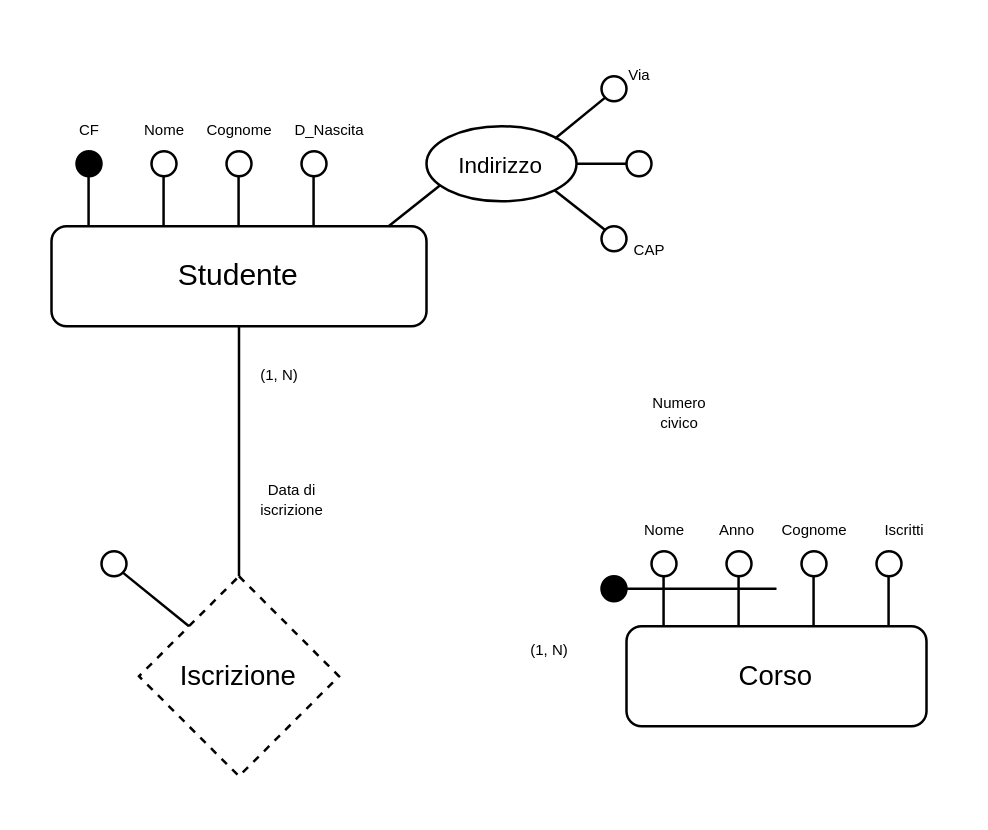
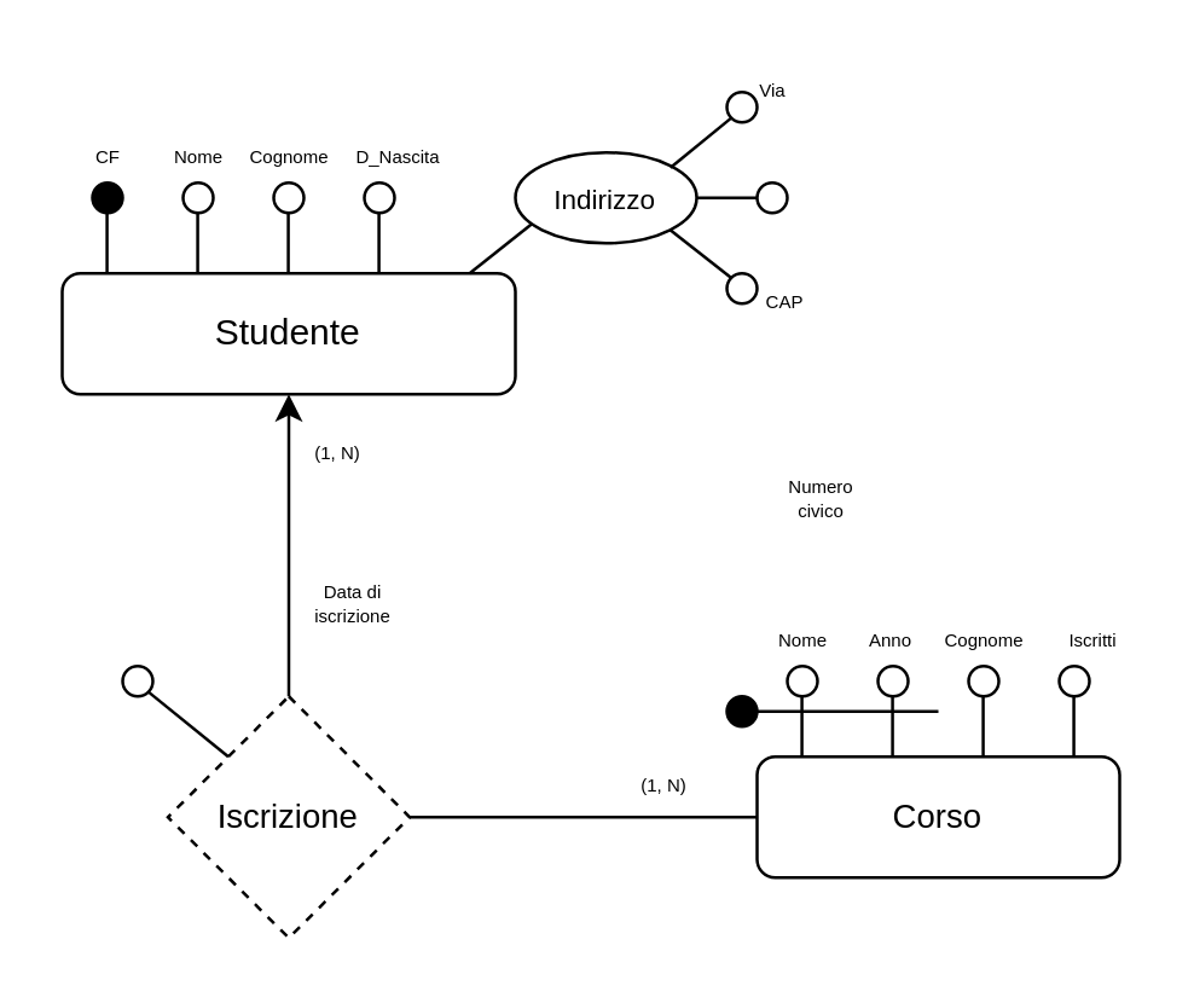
- <mxCell id="31" value="" style="endArrow=none;html=1;rounded=0;strokeColor=default;align=center;verticalAlign=middle;fontFamily=Helvetica;fontSize=11;fontColor=default;labelBackgroundColor=default;exitX=0.5;exitY=0;exitDx=0;exitDy=0;entryX=0.5;entryY=1;entryDx=0;entryDy=0;" edge="1" parent="1" source="26" target="2"><mxGeometry width="50" height="50" relative="1" as="geometry"><mxPoint x="92.5" y="230" as="sourcePoint" /><mxPoint x="142.5" y="180" as="targetPoint" /></mxGeometry></mxCell>
+ <mxCell id="31" value="" style="endArrow=classic;html=1;rounded=0;strokeColor=default;align=center;verticalAlign=middle;fontFamily=Helvetica;fontSize=11;fontColor=default;labelBackgroundColor=default;exitX=0.5;exitY=0;exitDx=0;exitDy=0;entryX=0.5;entryY=1;entryDx=0;entryDy=0;" edge="1" parent="1" source="26" target="2"><mxGeometry width="50" height="50" relative="1" as="geometry"><mxPoint x="92.5" y="230" as="sourcePoint" /><mxPoint x="142.5" y="180" as="targetPoint" /></mxGeometry></mxCell>
+ <mxCell id="32" value="" style="endArrow=none;html=1;rounded=0;strokeColor=default;align=center;verticalAlign=middle;fontFamily=Helvetica;fontSize=11;fontColor=default;labelBackgroundColor=default;exitX=1;exitY=0.5;exitDx=0;exitDy=0;entryX=0;entryY=0.5;entryDx=0;entryDy=0;" edge="1" parent="1" source="26" target="27"><mxGeometry width="50" height="50" relative="1" as="geometry"><mxPoint x="220" y="210" as="sourcePoint" /><mxPoint x="270" y="160" as="targetPoint" /></mxGeometry></mxCell>
